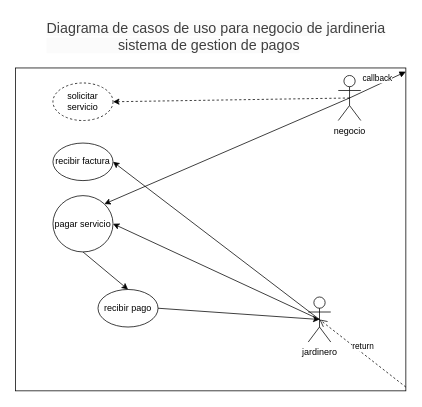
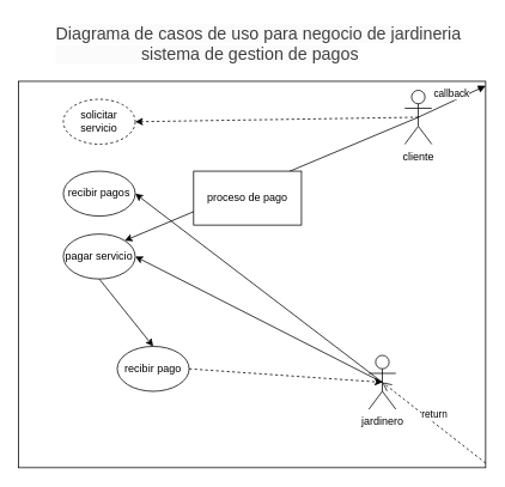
- <mxCell id="10" value="negocio" style="shape=umlActor;verticalLabelPosition=bottom;verticalAlign=top;html=1;" vertex="1" parent="1"><mxGeometry x="450" y="100" width="30" height="60" as="geometry" /></mxCell>
+ <mxCell id="10" value="cliente" style="shape=umlActor;verticalLabelPosition=bottom;verticalAlign=top;html=1;" vertex="1" parent="1"><mxGeometry x="450" y="100" width="30" height="60" as="geometry" /></mxCell>
- <mxCell id="19" value="recibir factura" style="ellipse;whiteSpace=wrap;html=1;" vertex="1" parent="1"><mxGeometry x="70" y="190" width="80" height="50" as="geometry" /></mxCell>
+ <mxCell id="19" value="recibir pagos" style="ellipse;whiteSpace=wrap;html=1;" vertex="1" parent="1"><mxGeometry x="70" y="190" width="80" height="50" as="geometry" /></mxCell>
+ <mxCell id="18" value="proceso de pago" style="rounded=0;whiteSpace=wrap;html=1;" vertex="1" parent="1"><mxGeometry x="215" y="190" width="120" height="60" as="geometry" /></mxCell>
- <mxCell id="16" value="pagar servicio" style="ellipse;whiteSpace=wrap;html=1;" vertex="1" parent="1"><mxGeometry x="70" y="260" width="80" height="75" as="geometry" /></mxCell>
+ <mxCell id="16" value="pagar servicio" style="ellipse;whiteSpace=wrap;html=1;" vertex="1" parent="1"><mxGeometry x="70" y="260" width="80" height="50" as="geometry" /></mxCell>
- <mxCell id="20" style="edgeStyle=none;html=1;exitX=1;exitY=0.5;exitDx=0;exitDy=0;entryX=0.5;entryY=0.5;entryDx=0;entryDy=0;entryPerimeter=0;" edge="1" parent="1" source="17" target="13"><mxGeometry relative="1" as="geometry" /></mxCell>
+ <mxCell id="20" style="edgeStyle=none;html=1;exitX=1;exitY=0.5;exitDx=0;exitDy=0;entryX=0.5;entryY=0.5;entryDx=0;entryDy=0;entryPerimeter=0;dashed=1;" edge="1" parent="1" source="17" target="13"><mxGeometry relative="1" as="geometry" /></mxCell>
